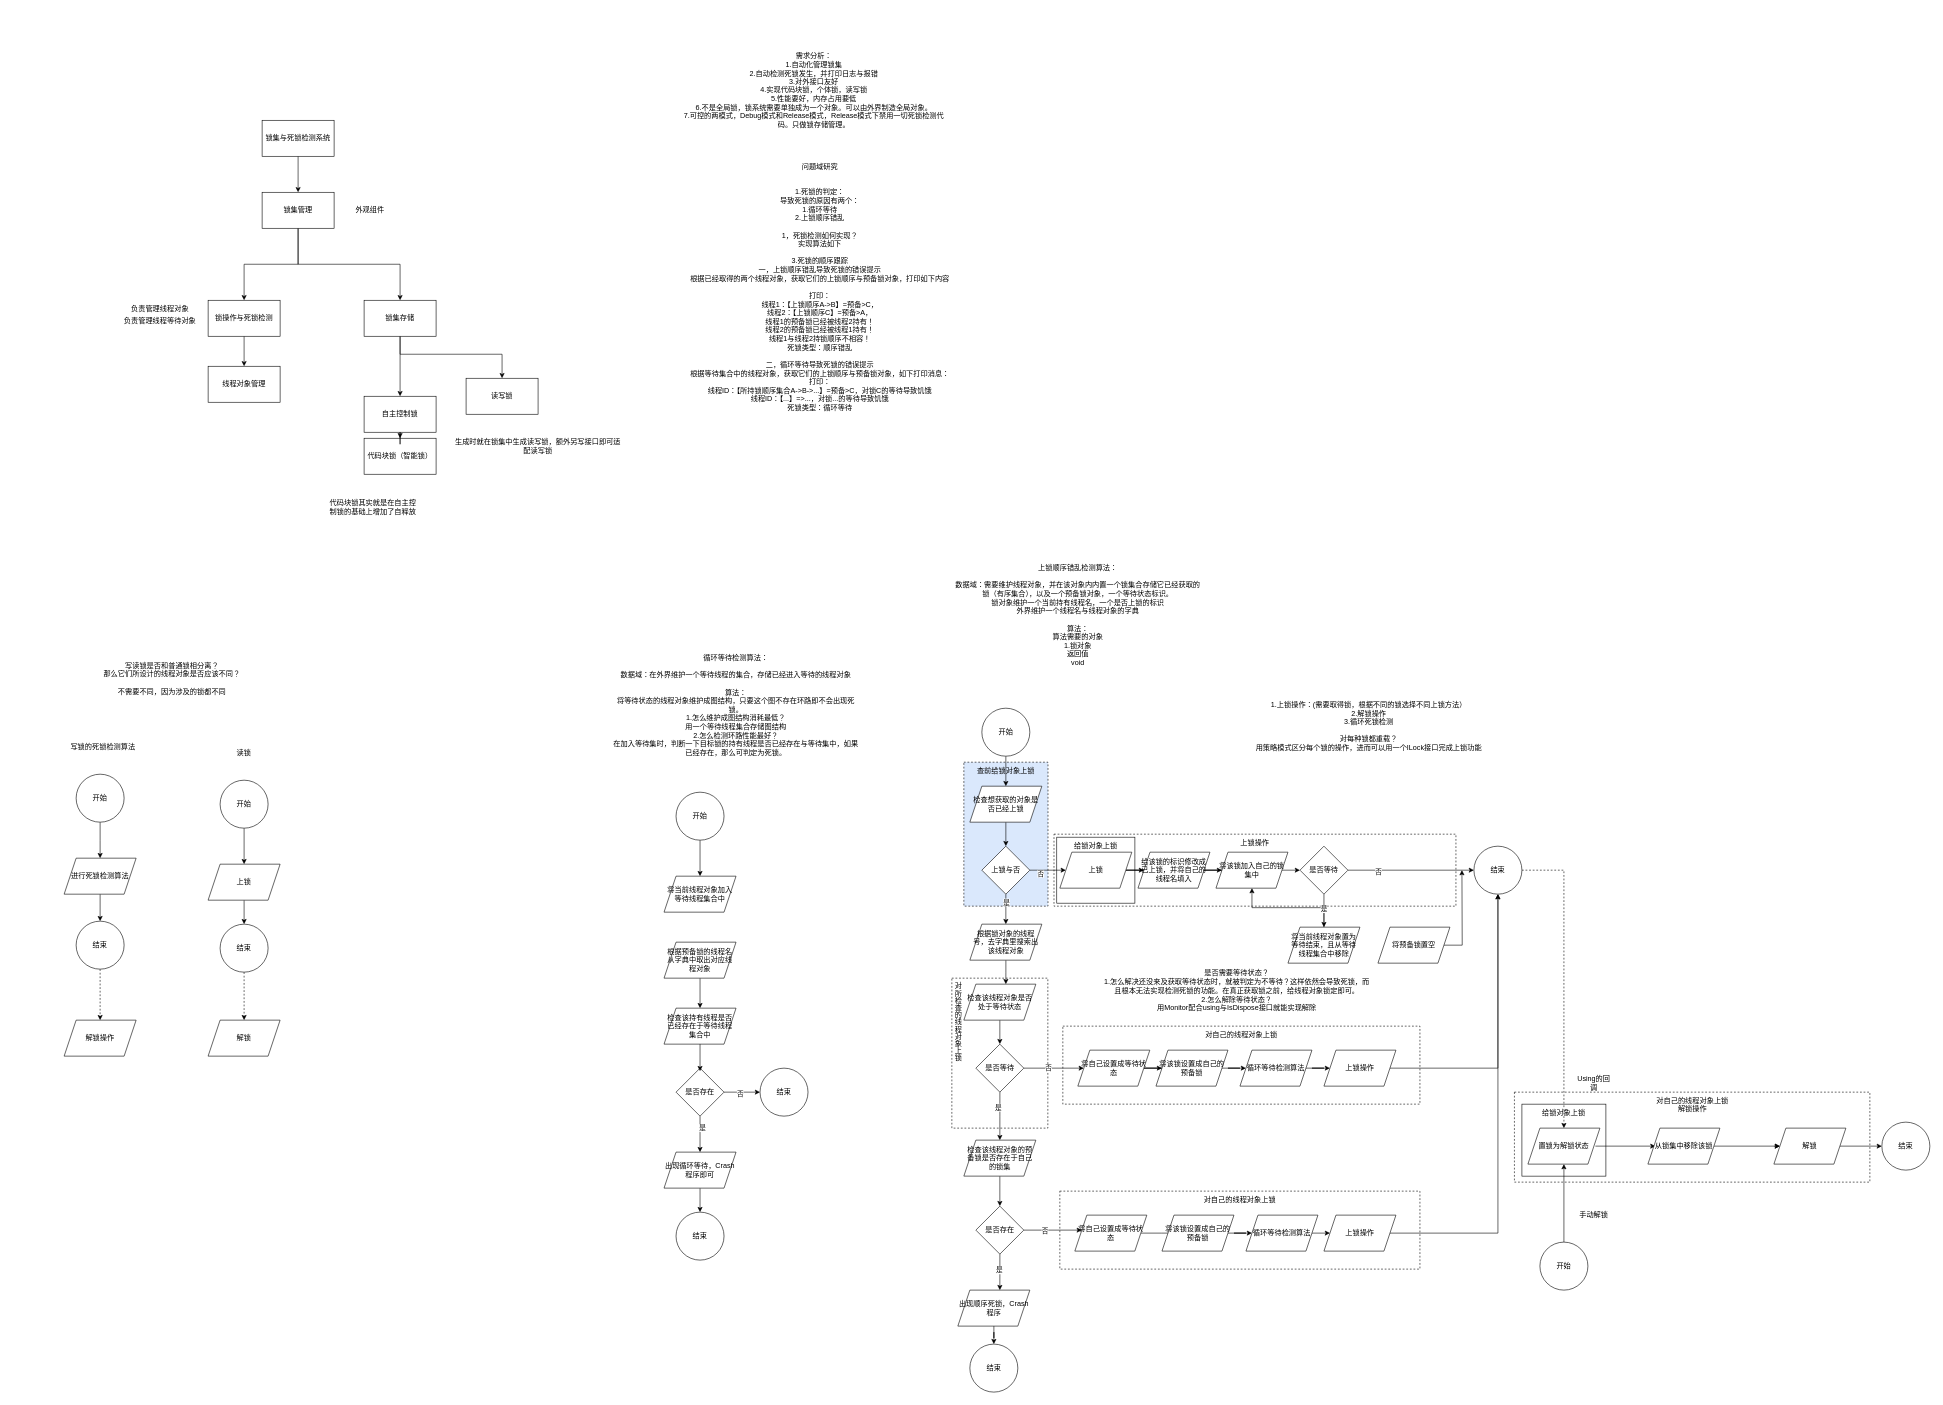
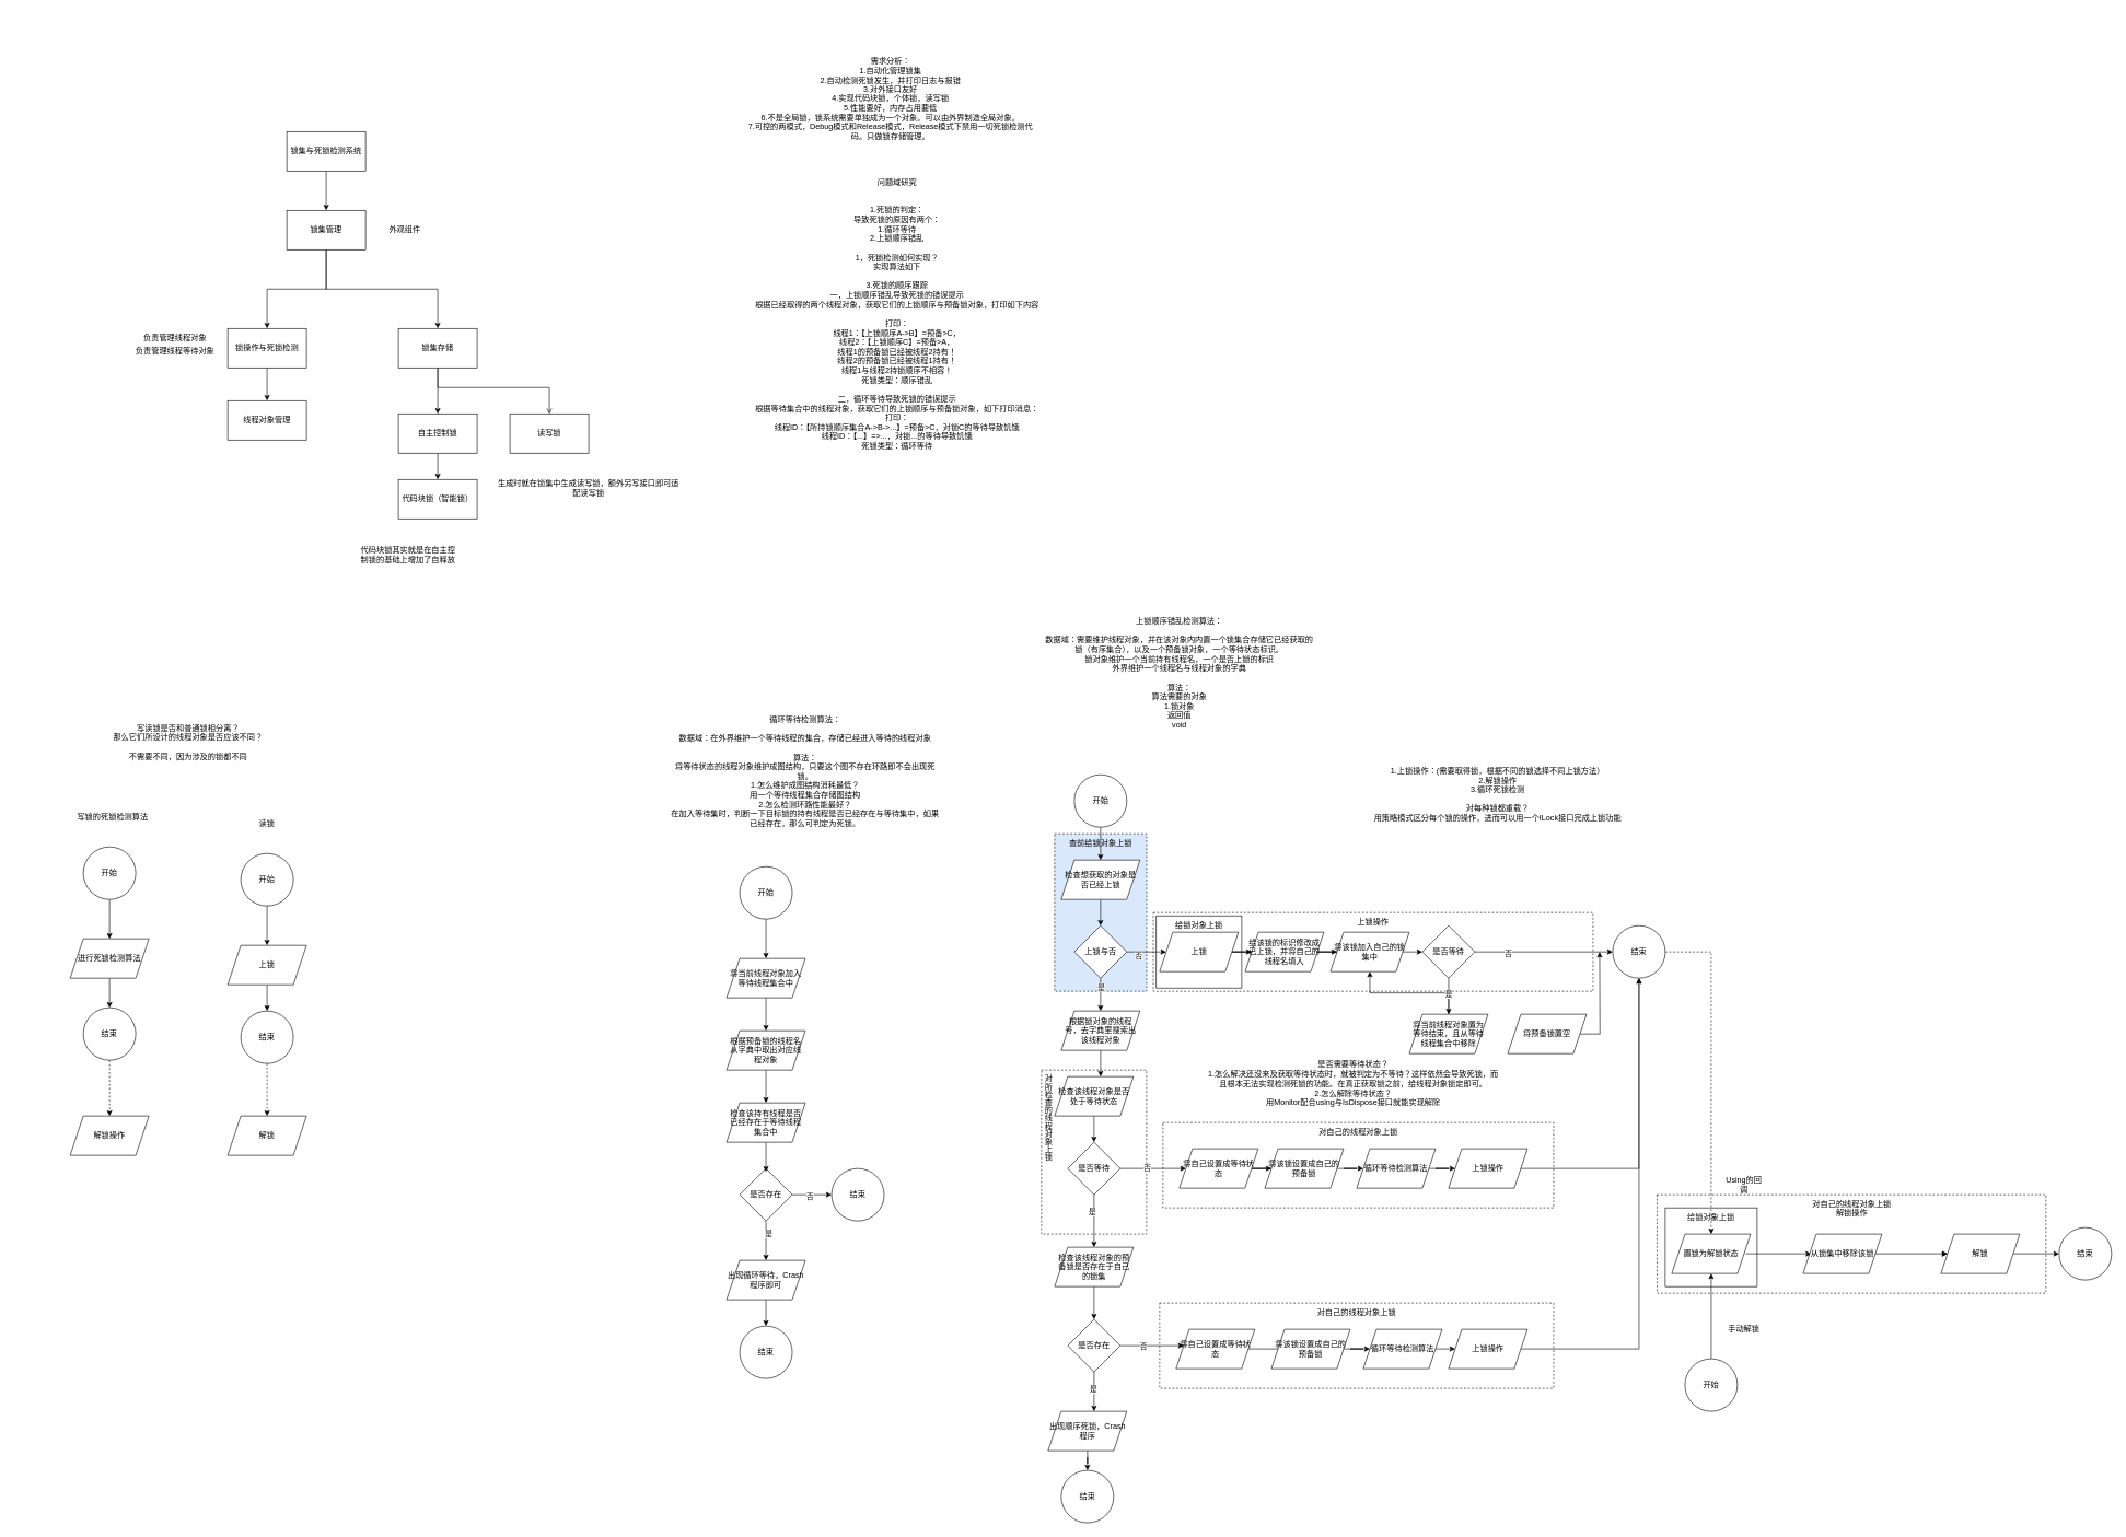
- <mxCell id="16" style="edgeStyle=orthogonalEdgeStyle;rounded=0;orthogonalLoop=1;jettySize=auto;html=1;" parent="1" source="17" target="21" edge="1"><mxGeometry relative="1" as="geometry"><Array as="points"><mxPoint x="666" y="590" /><mxPoint x="836" y="590" /></Array></mxGeometry></mxCell>
+ <mxCell id="16" style="edgeStyle=orthogonalEdgeStyle;rounded=0;orthogonalLoop=1;jettySize=auto;html=1;endArrow=open;" parent="1" source="17" target="21" edge="1"><mxGeometry relative="1" as="geometry"><Array as="points"><mxPoint x="666" y="590" /><mxPoint x="836" y="590" /></Array></mxGeometry></mxCell>
- <mxCell id="20" value="自主控制锁" style="rounded=0;whiteSpace=wrap;html=1;" parent="1" vertex="1"><mxGeometry x="606" y="660" width="120" height="60" as="geometry" /></mxCell>
+ <mxCell id="20" value="自主控制锁" style="rounded=0;whiteSpace=wrap;html=1;" parent="1" vertex="1"><mxGeometry x="606" y="630" width="120" height="60" as="geometry" /></mxCell>
+ <mxCell id="81" style="edgeStyle=orthogonalEdgeStyle;rounded=0;orthogonalLoop=1;jettySize=auto;html=1;entryX=0.5;entryY=0;entryDx=0;entryDy=0;" parent="1" source="82" target="94" edge="1"><mxGeometry relative="1" as="geometry" /></mxCell>
